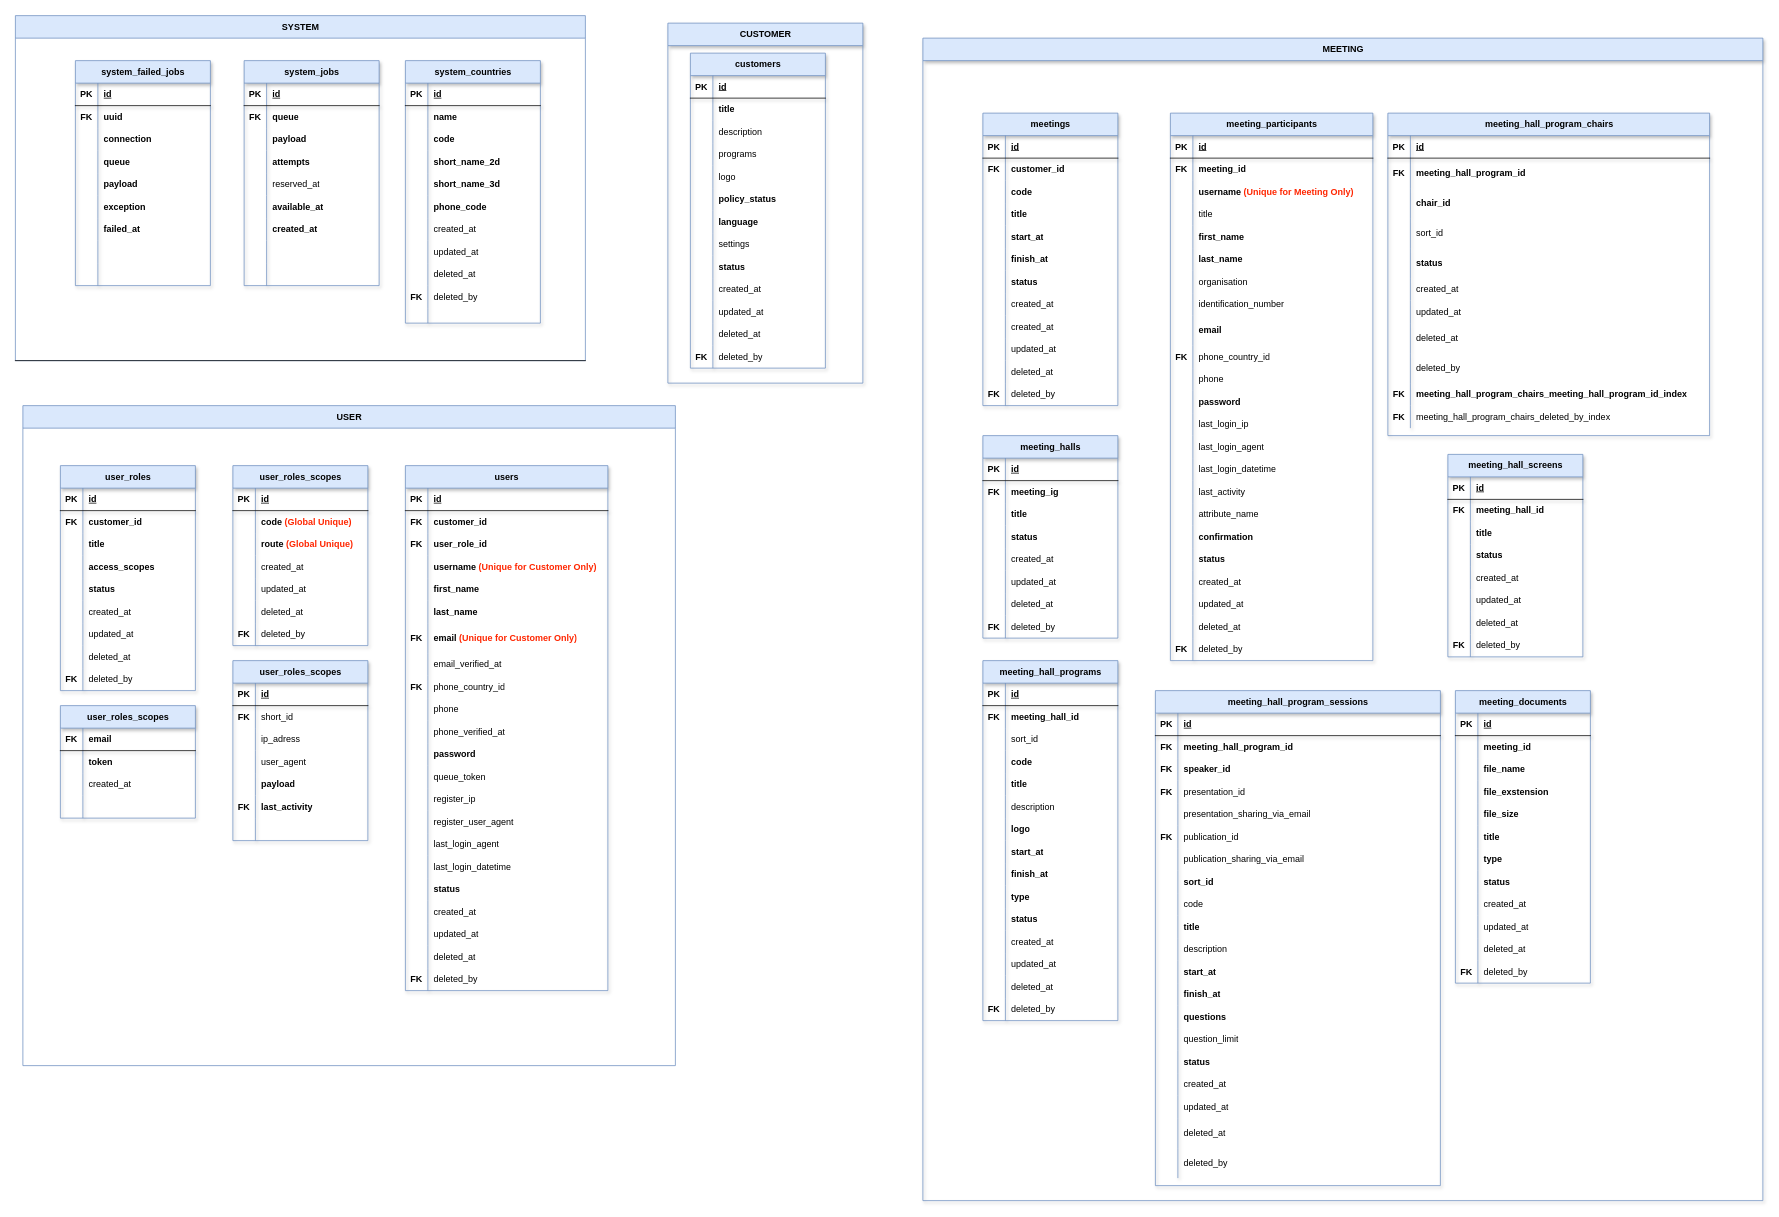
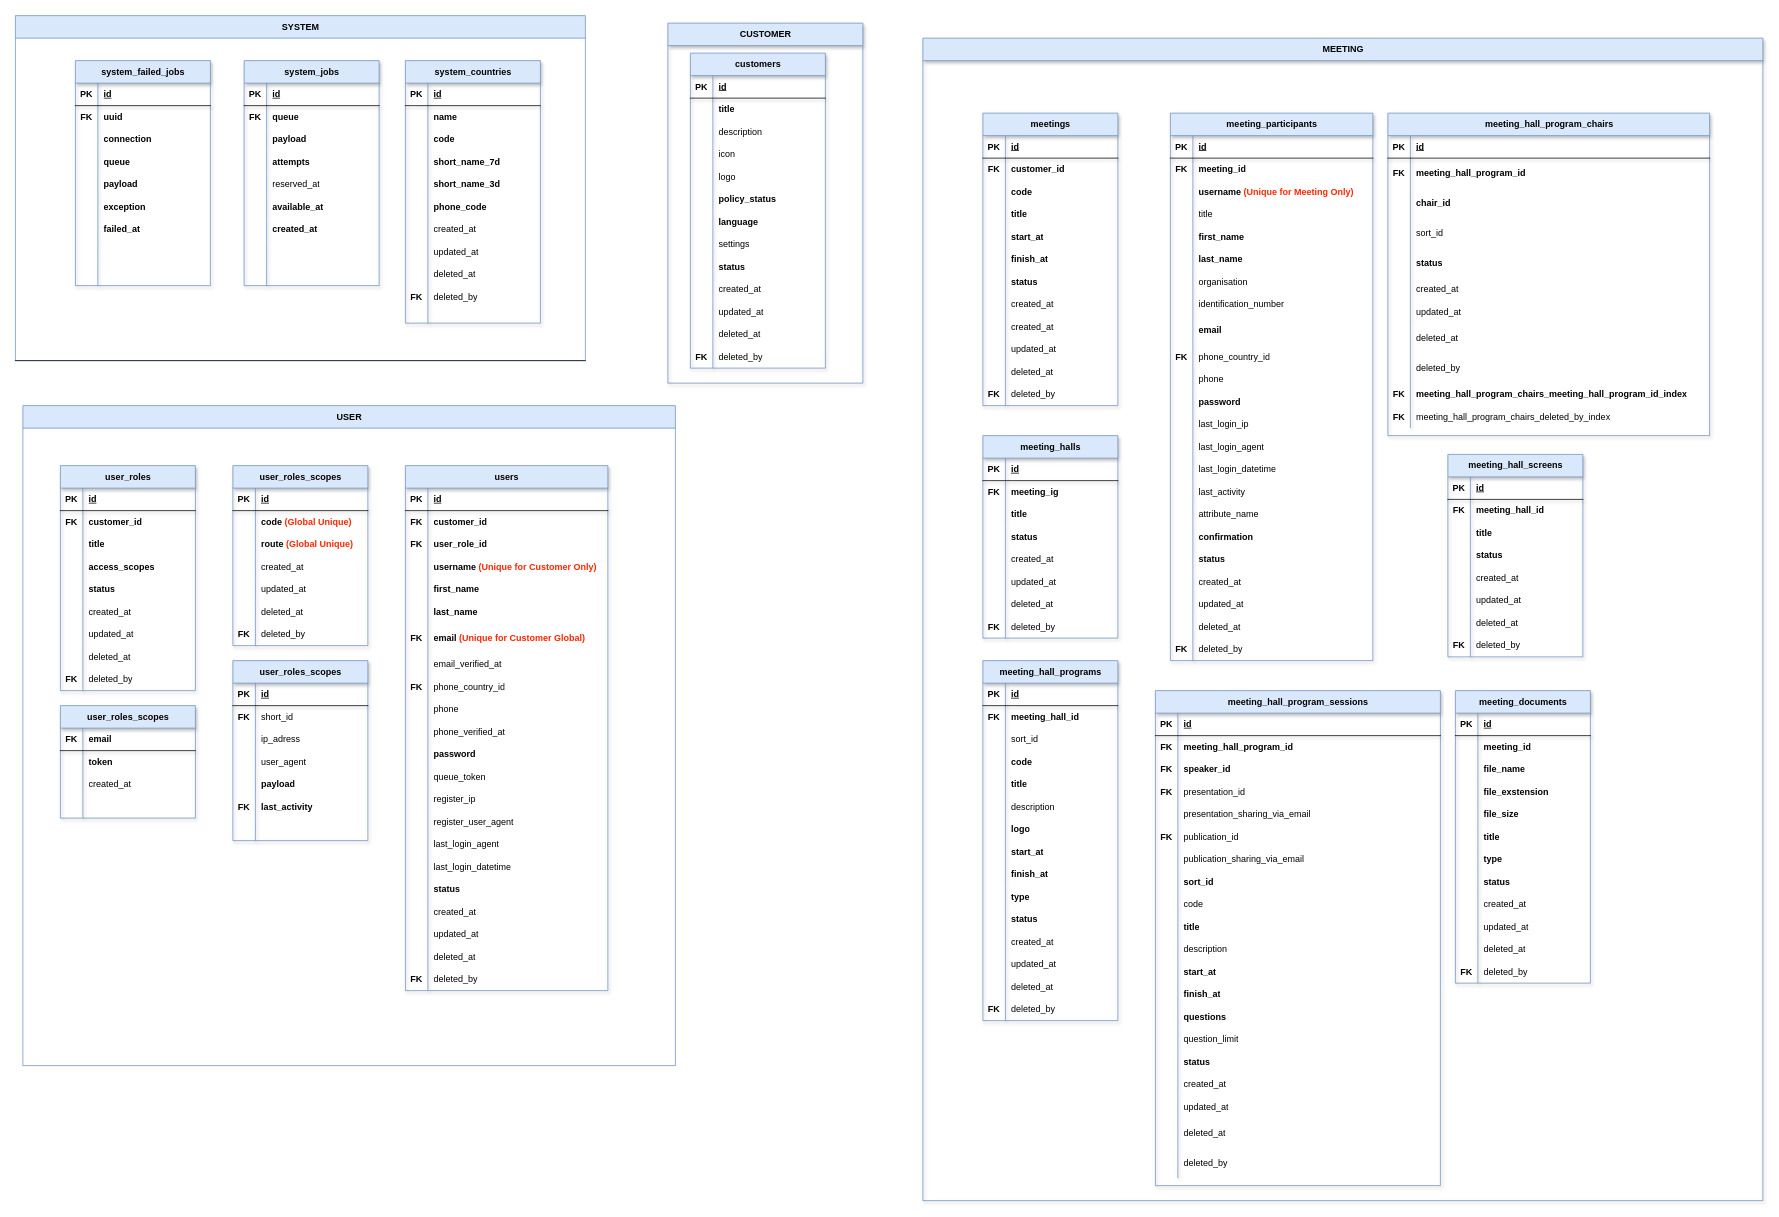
- <mxCell id="271" value="&lt;span style=&quot;font-weight: normal;&quot;&gt;programs&lt;/span&gt;" style="shape=partialRectangle;connectable=0;fillColor=none;top=0;left=0;bottom=0;right=0;align=left;spacingLeft=6;overflow=hidden;whiteSpace=wrap;html=1;fontStyle=1;rounded=0;labelBackgroundColor=none;noLabel=0;backgroundOutline=0;shadow=1;" vertex="1" parent="269"><mxGeometry x="30" width="150" height="30" as="geometry"><mxRectangle width="150" height="30" as="alternateBounds" /></mxGeometry></mxCell>
+ <mxCell id="271" value="&lt;span style=&quot;font-weight: normal;&quot;&gt;icon&lt;/span&gt;" style="shape=partialRectangle;connectable=0;fillColor=none;top=0;left=0;bottom=0;right=0;align=left;spacingLeft=6;overflow=hidden;whiteSpace=wrap;html=1;fontStyle=1;rounded=0;labelBackgroundColor=none;noLabel=0;backgroundOutline=0;shadow=1;" vertex="1" parent="269"><mxGeometry x="30" width="150" height="30" as="geometry"><mxRectangle width="150" height="30" as="alternateBounds" /></mxGeometry></mxCell>
- <mxCell id="76" value="short_name_2d" style="shape=partialRectangle;connectable=0;fillColor=none;top=0;left=0;bottom=0;right=0;align=left;spacingLeft=6;overflow=hidden;whiteSpace=wrap;html=1;fontStyle=1;rounded=0;labelBackgroundColor=none;noLabel=0;backgroundOutline=0;shadow=1;" vertex="1" parent="74"><mxGeometry x="30" width="150" height="30" as="geometry"><mxRectangle width="150" height="30" as="alternateBounds" /></mxGeometry></mxCell>
+ <mxCell id="76" value="short_name_7d" style="shape=partialRectangle;connectable=0;fillColor=none;top=0;left=0;bottom=0;right=0;align=left;spacingLeft=6;overflow=hidden;whiteSpace=wrap;html=1;fontStyle=1;rounded=0;labelBackgroundColor=none;noLabel=0;backgroundOutline=0;shadow=1;" vertex="1" parent="74"><mxGeometry x="30" width="150" height="30" as="geometry"><mxRectangle width="150" height="30" as="alternateBounds" /></mxGeometry></mxCell>
- <mxCell id="213" value="&lt;span style=&quot;&quot;&gt;email&amp;nbsp;&lt;/span&gt;&lt;font color=&quot;#ff2600&quot;&gt;(Unique for Customer Only)&lt;/font&gt;" style="shape=partialRectangle;connectable=0;fillColor=none;top=0;left=0;bottom=0;right=0;align=left;spacingLeft=6;overflow=hidden;whiteSpace=wrap;html=1;fontStyle=1;rounded=0;labelBackgroundColor=none;noLabel=0;backgroundOutline=0;shadow=1;" vertex="1" parent="211"><mxGeometry x="30" width="240" height="40" as="geometry"><mxRectangle width="240" height="40" as="alternateBounds" /></mxGeometry></mxCell>
+ <mxCell id="213" value="&lt;span style=&quot;&quot;&gt;email&amp;nbsp;&lt;/span&gt;&lt;font color=&quot;#ff2600&quot;&gt;(Unique for Customer Global)&lt;/font&gt;" style="shape=partialRectangle;connectable=0;fillColor=none;top=0;left=0;bottom=0;right=0;align=left;spacingLeft=6;overflow=hidden;whiteSpace=wrap;html=1;fontStyle=1;rounded=0;labelBackgroundColor=none;noLabel=0;backgroundOutline=0;shadow=1;" vertex="1" parent="211"><mxGeometry x="30" width="240" height="40" as="geometry"><mxRectangle width="240" height="40" as="alternateBounds" /></mxGeometry></mxCell>
